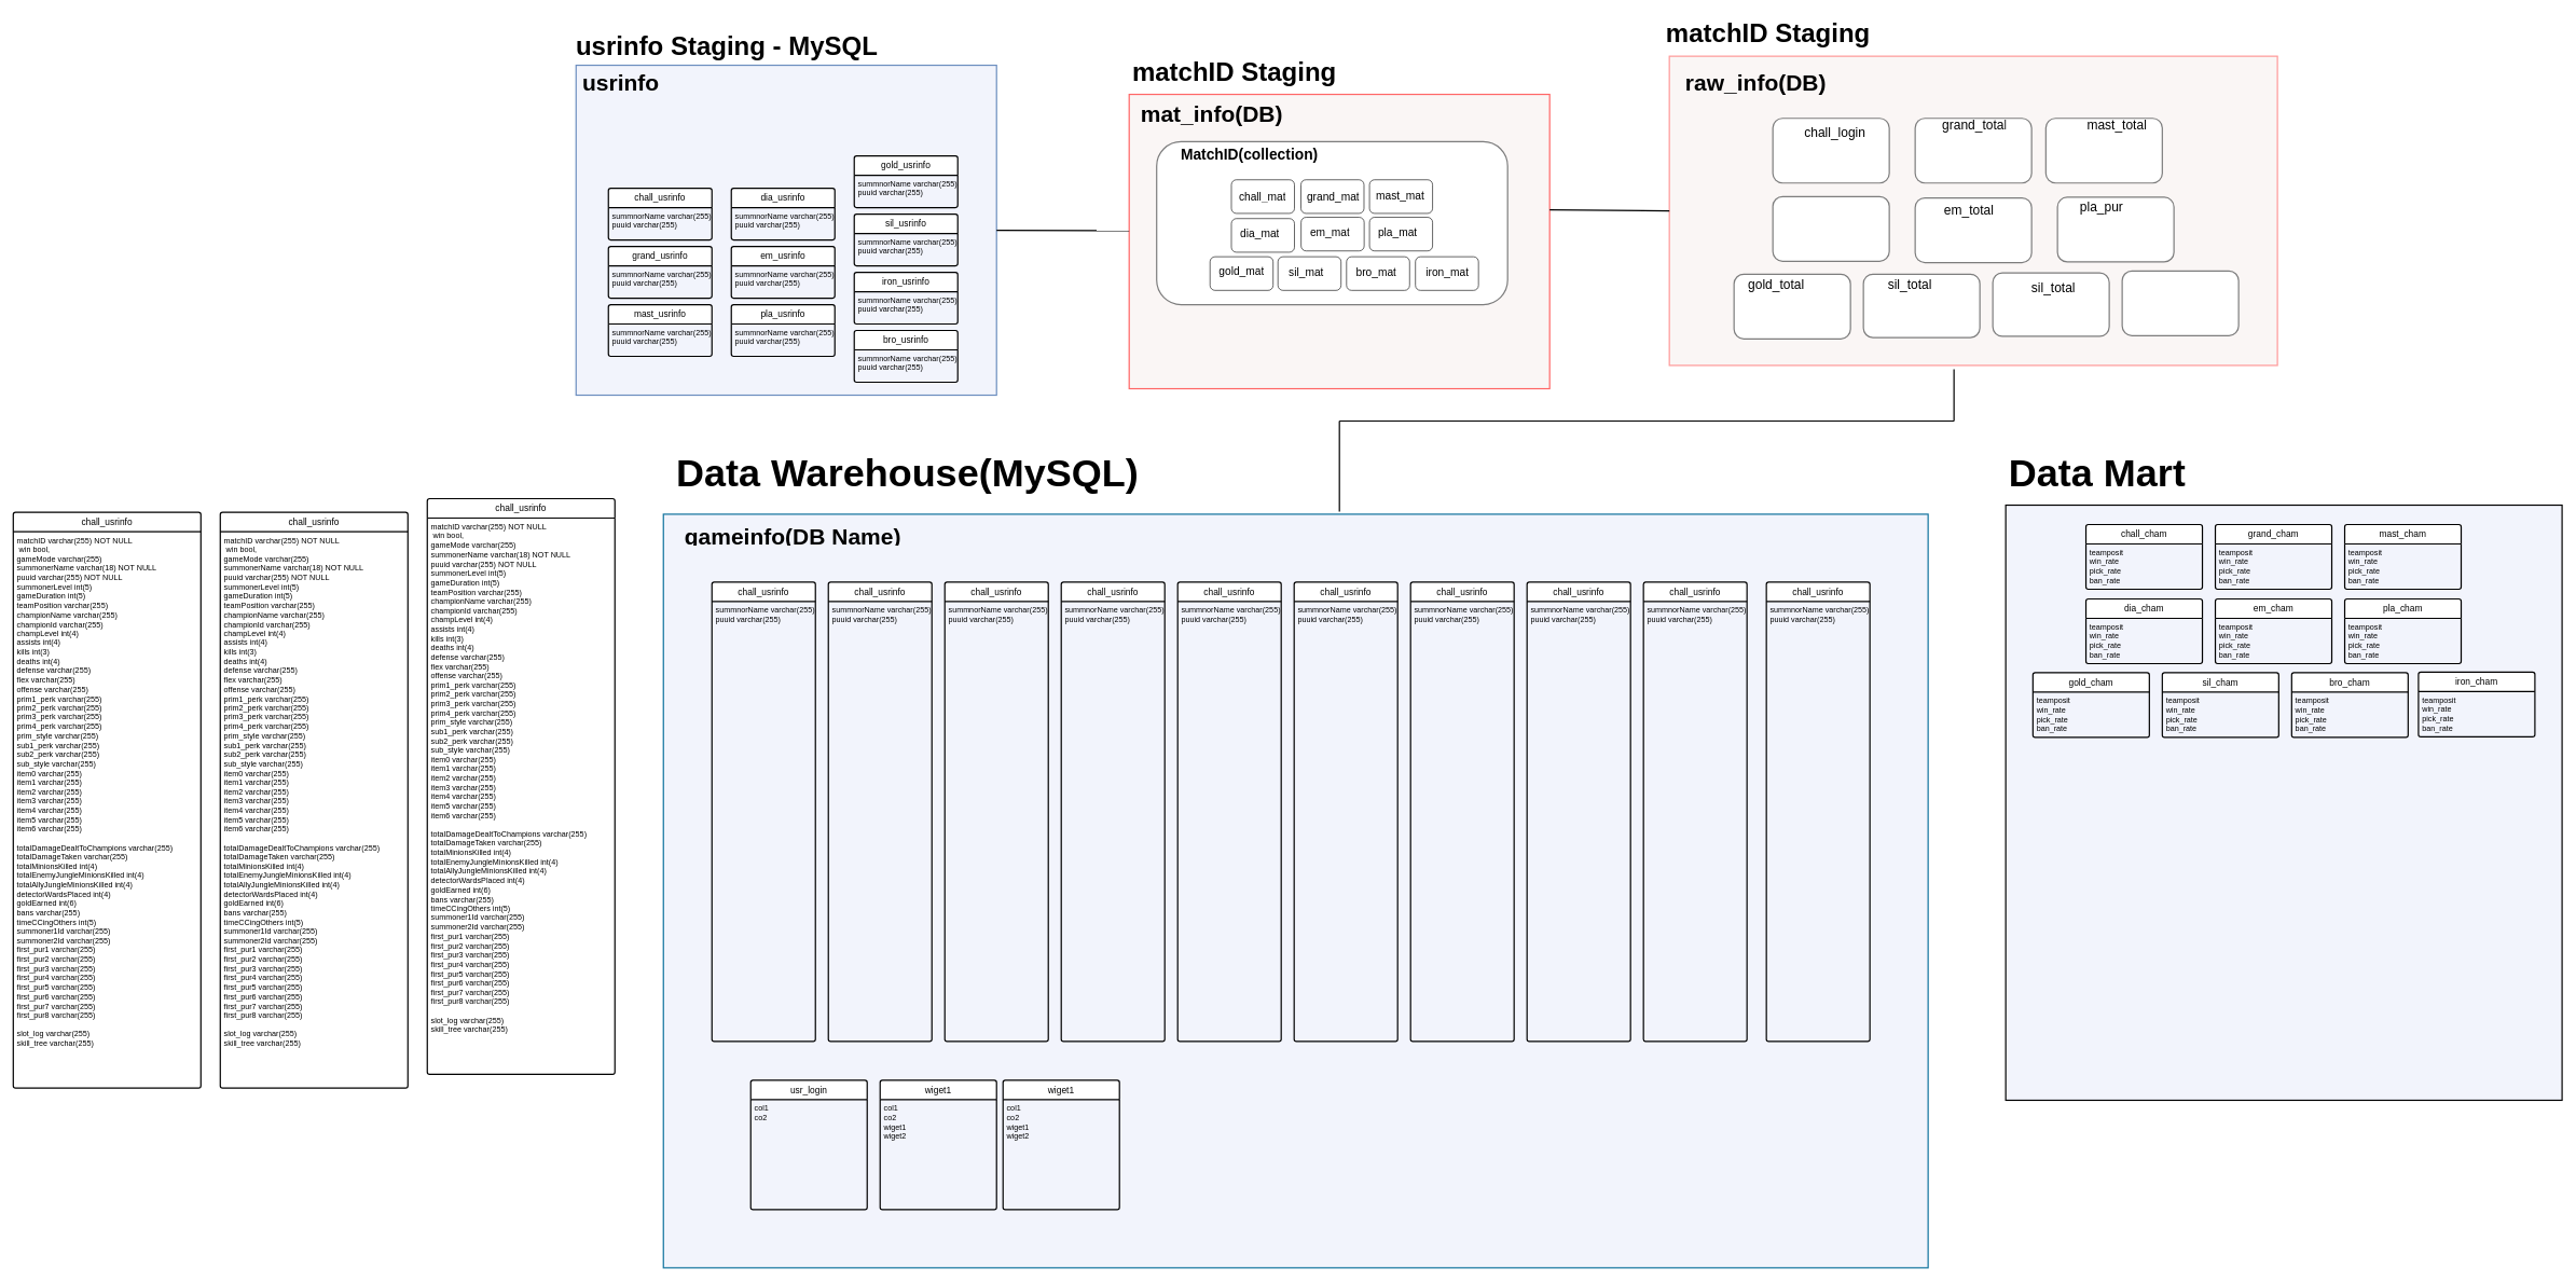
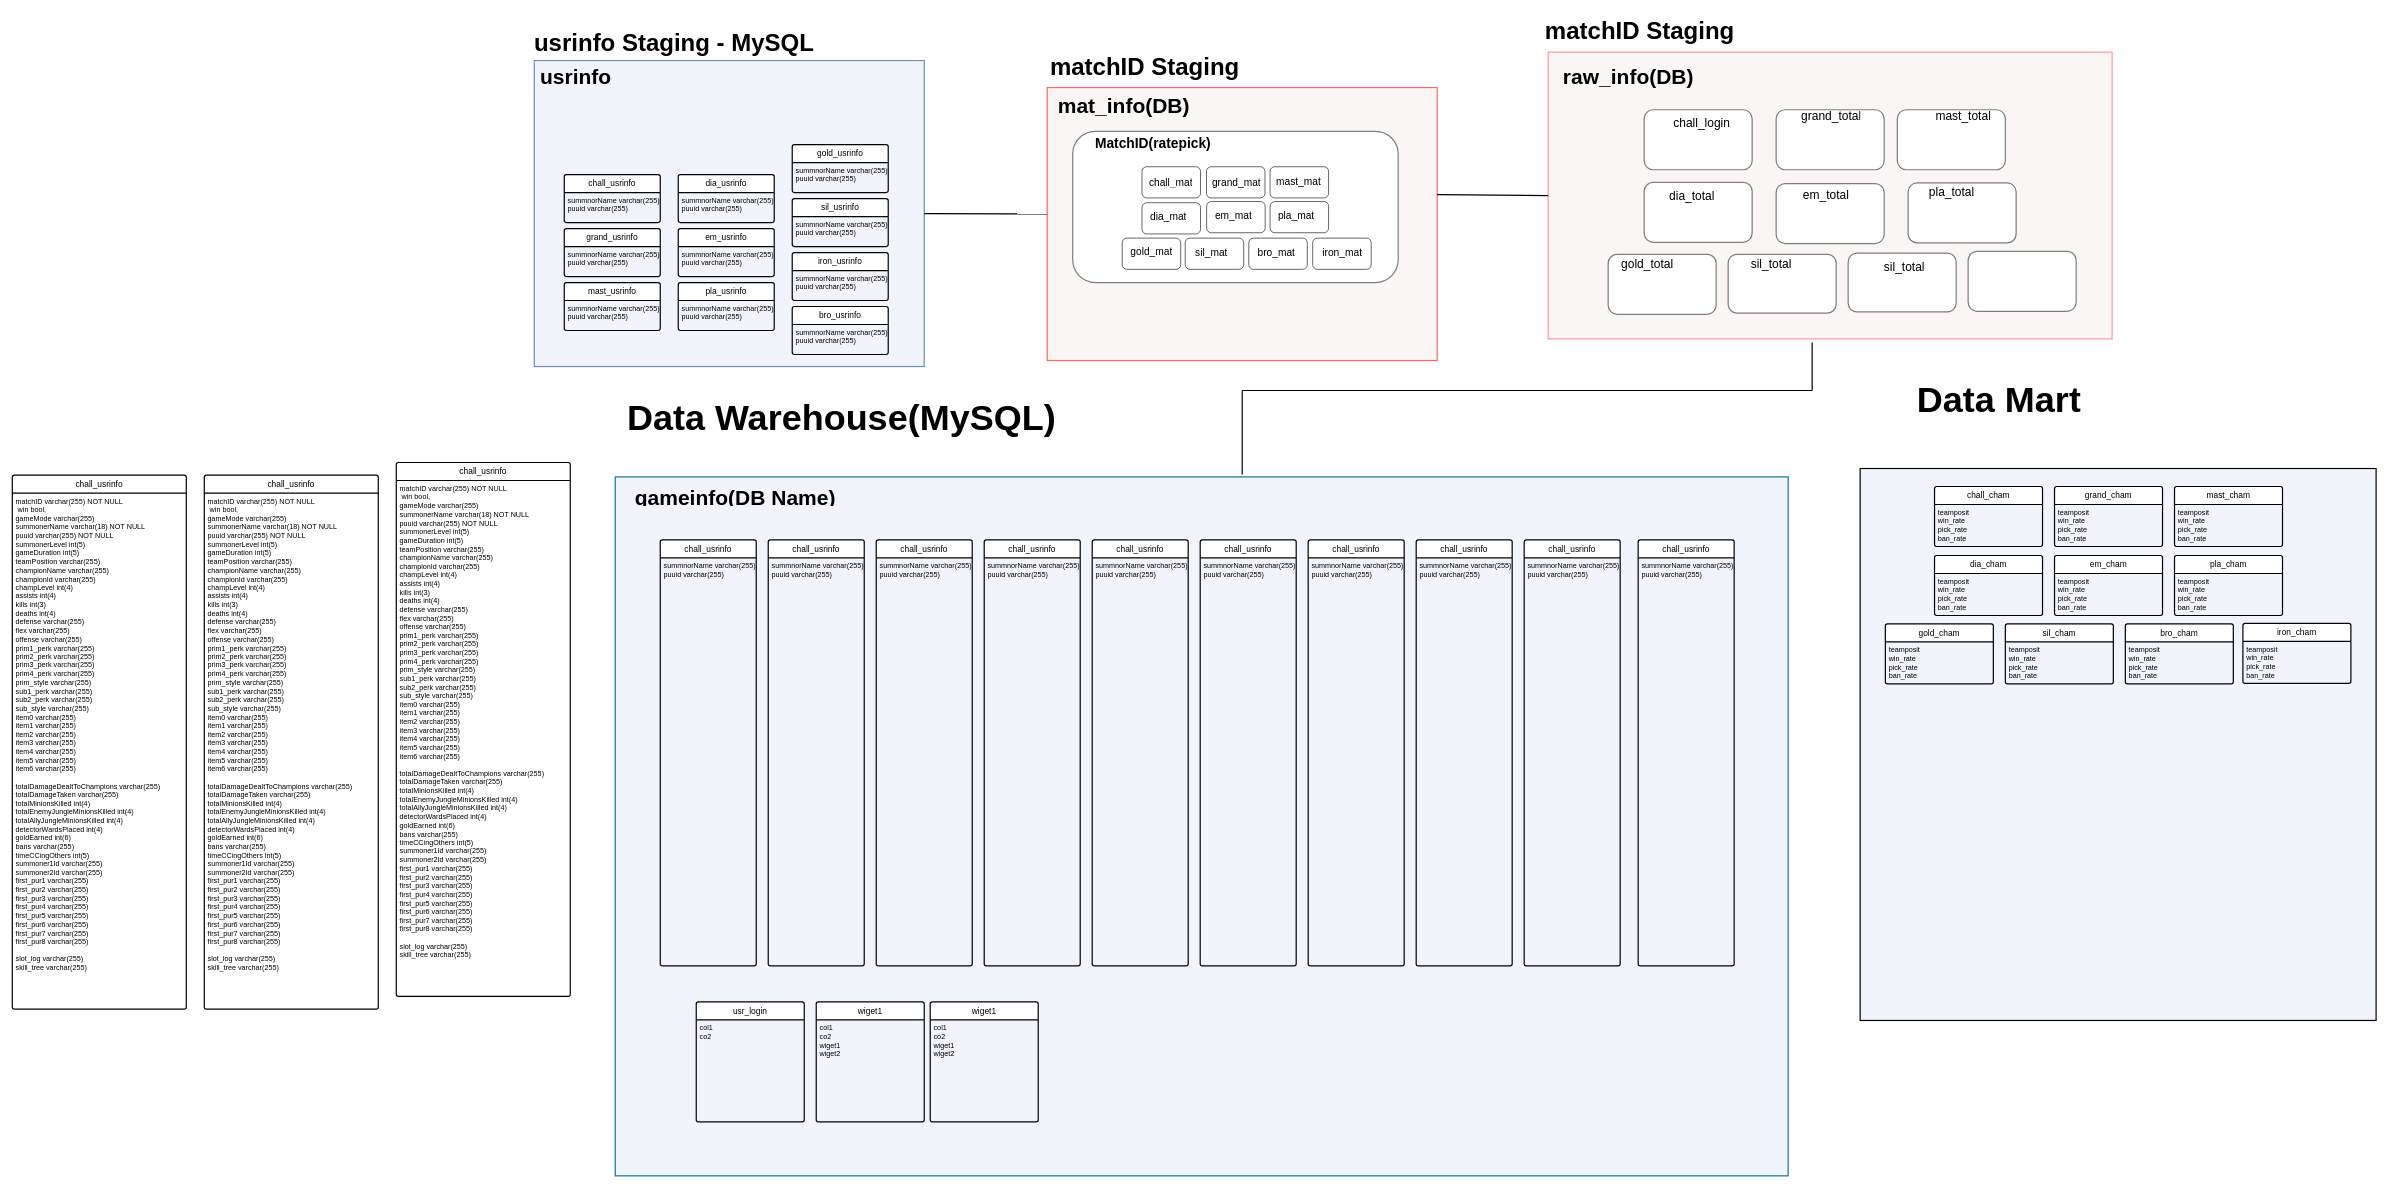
- <mxCell id="66" value="&lt;h1&gt;&lt;font style=&quot;font-size: 23px;&quot;&gt;MatchID(collection)&lt;/font&gt;&lt;/h1&gt;" style="text;html=1;strokeColor=none;fillColor=none;spacing=5;spacingTop=-20;whiteSpace=wrap;overflow=hidden;rounded=0;" parent="1" vertex="1"><mxGeometry x="1820" y="218" width="422" height="60" as="geometry" /></mxCell>
+ <mxCell id="66" value="&lt;h1&gt;&lt;font style=&quot;font-size: 23px;&quot;&gt;MatchID(ratepick)&lt;/font&gt;&lt;/h1&gt;" style="text;html=1;strokeColor=none;fillColor=none;spacing=5;spacingTop=-20;whiteSpace=wrap;overflow=hidden;rounded=0;" parent="1" vertex="1"><mxGeometry x="1820" y="218" width="422" height="60" as="geometry" /></mxCell>
- <mxCell id="131" value="&lt;h1&gt;&lt;span style=&quot;font-weight: 400;&quot;&gt;&lt;font style=&quot;font-size: 20px;&quot;&gt;pla_pur&lt;/font&gt;&lt;/span&gt;&lt;/h1&gt;" style="text;html=1;strokeColor=none;fillColor=none;spacing=5;spacingTop=-20;whiteSpace=wrap;overflow=hidden;rounded=0;" parent="1" vertex="1"><mxGeometry x="3210" y="297.5" width="107" height="41" as="geometry" /></mxCell>
+ <mxCell id="131" value="&lt;h1&gt;&lt;span style=&quot;font-weight: 400;&quot;&gt;&lt;font style=&quot;font-size: 20px;&quot;&gt;pla_total&lt;/font&gt;&lt;/span&gt;&lt;/h1&gt;" style="text;html=1;strokeColor=none;fillColor=none;spacing=5;spacingTop=-20;whiteSpace=wrap;overflow=hidden;rounded=0;" parent="1" vertex="1"><mxGeometry x="3210" y="297.5" width="107" height="41" as="geometry" /></mxCell>
+ <mxCell id="129" value="&lt;h1&gt;&lt;span style=&quot;font-weight: 400;&quot;&gt;&lt;font style=&quot;font-size: 20px;&quot;&gt;dia_total&lt;/font&gt;&lt;/span&gt;&lt;/h1&gt;" style="text;html=1;strokeColor=none;fillColor=none;spacing=5;spacingTop=-20;whiteSpace=wrap;overflow=hidden;rounded=0;" parent="1" vertex="1"><mxGeometry x="2776.5" y="304.5" width="107" height="41" as="geometry" /></mxCell>
- <mxCell id="34" value="&lt;h1&gt;&lt;font style=&quot;font-size: 60px;&quot;&gt;Data Warehouse(MySQL)&lt;/font&gt;&lt;/h1&gt;" style="text;html=1;strokeColor=none;fillColor=none;spacing=5;spacingTop=-20;whiteSpace=wrap;overflow=hidden;rounded=0;" parent="1" vertex="1"><mxGeometry x="1040" y="690" width="793" height="90" as="geometry" /></mxCell>
+ <mxCell id="34" value="&lt;h1&gt;&lt;font style=&quot;font-size: 60px;&quot;&gt;Data Warehouse(MySQL)&lt;/font&gt;&lt;/h1&gt;" style="text;html=1;strokeColor=none;fillColor=none;spacing=5;spacingTop=-20;whiteSpace=wrap;overflow=hidden;rounded=0;" parent="1" vertex="1"><mxGeometry x="1040" y="655" width="793" height="90" as="geometry" /></mxCell>
- <mxCell id="36" value="&lt;h1&gt;&lt;font style=&quot;font-size: 60px;&quot;&gt;Data Mart&lt;/font&gt;&lt;/h1&gt;" style="text;html=1;strokeColor=none;fillColor=none;spacing=5;spacingTop=-20;whiteSpace=wrap;overflow=hidden;rounded=0;" parent="1" vertex="1"><mxGeometry x="3100" y="690" width="503" height="90" as="geometry" /></mxCell>
+ <mxCell id="36" value="&lt;h1&gt;&lt;font style=&quot;font-size: 60px;&quot;&gt;Data Mart&lt;/font&gt;&lt;/h1&gt;" style="text;html=1;strokeColor=none;fillColor=none;spacing=5;spacingTop=-20;whiteSpace=wrap;overflow=hidden;rounded=0;" parent="1" vertex="1"><mxGeometry x="3190" y="625" width="503" height="90" as="geometry" /></mxCell>
